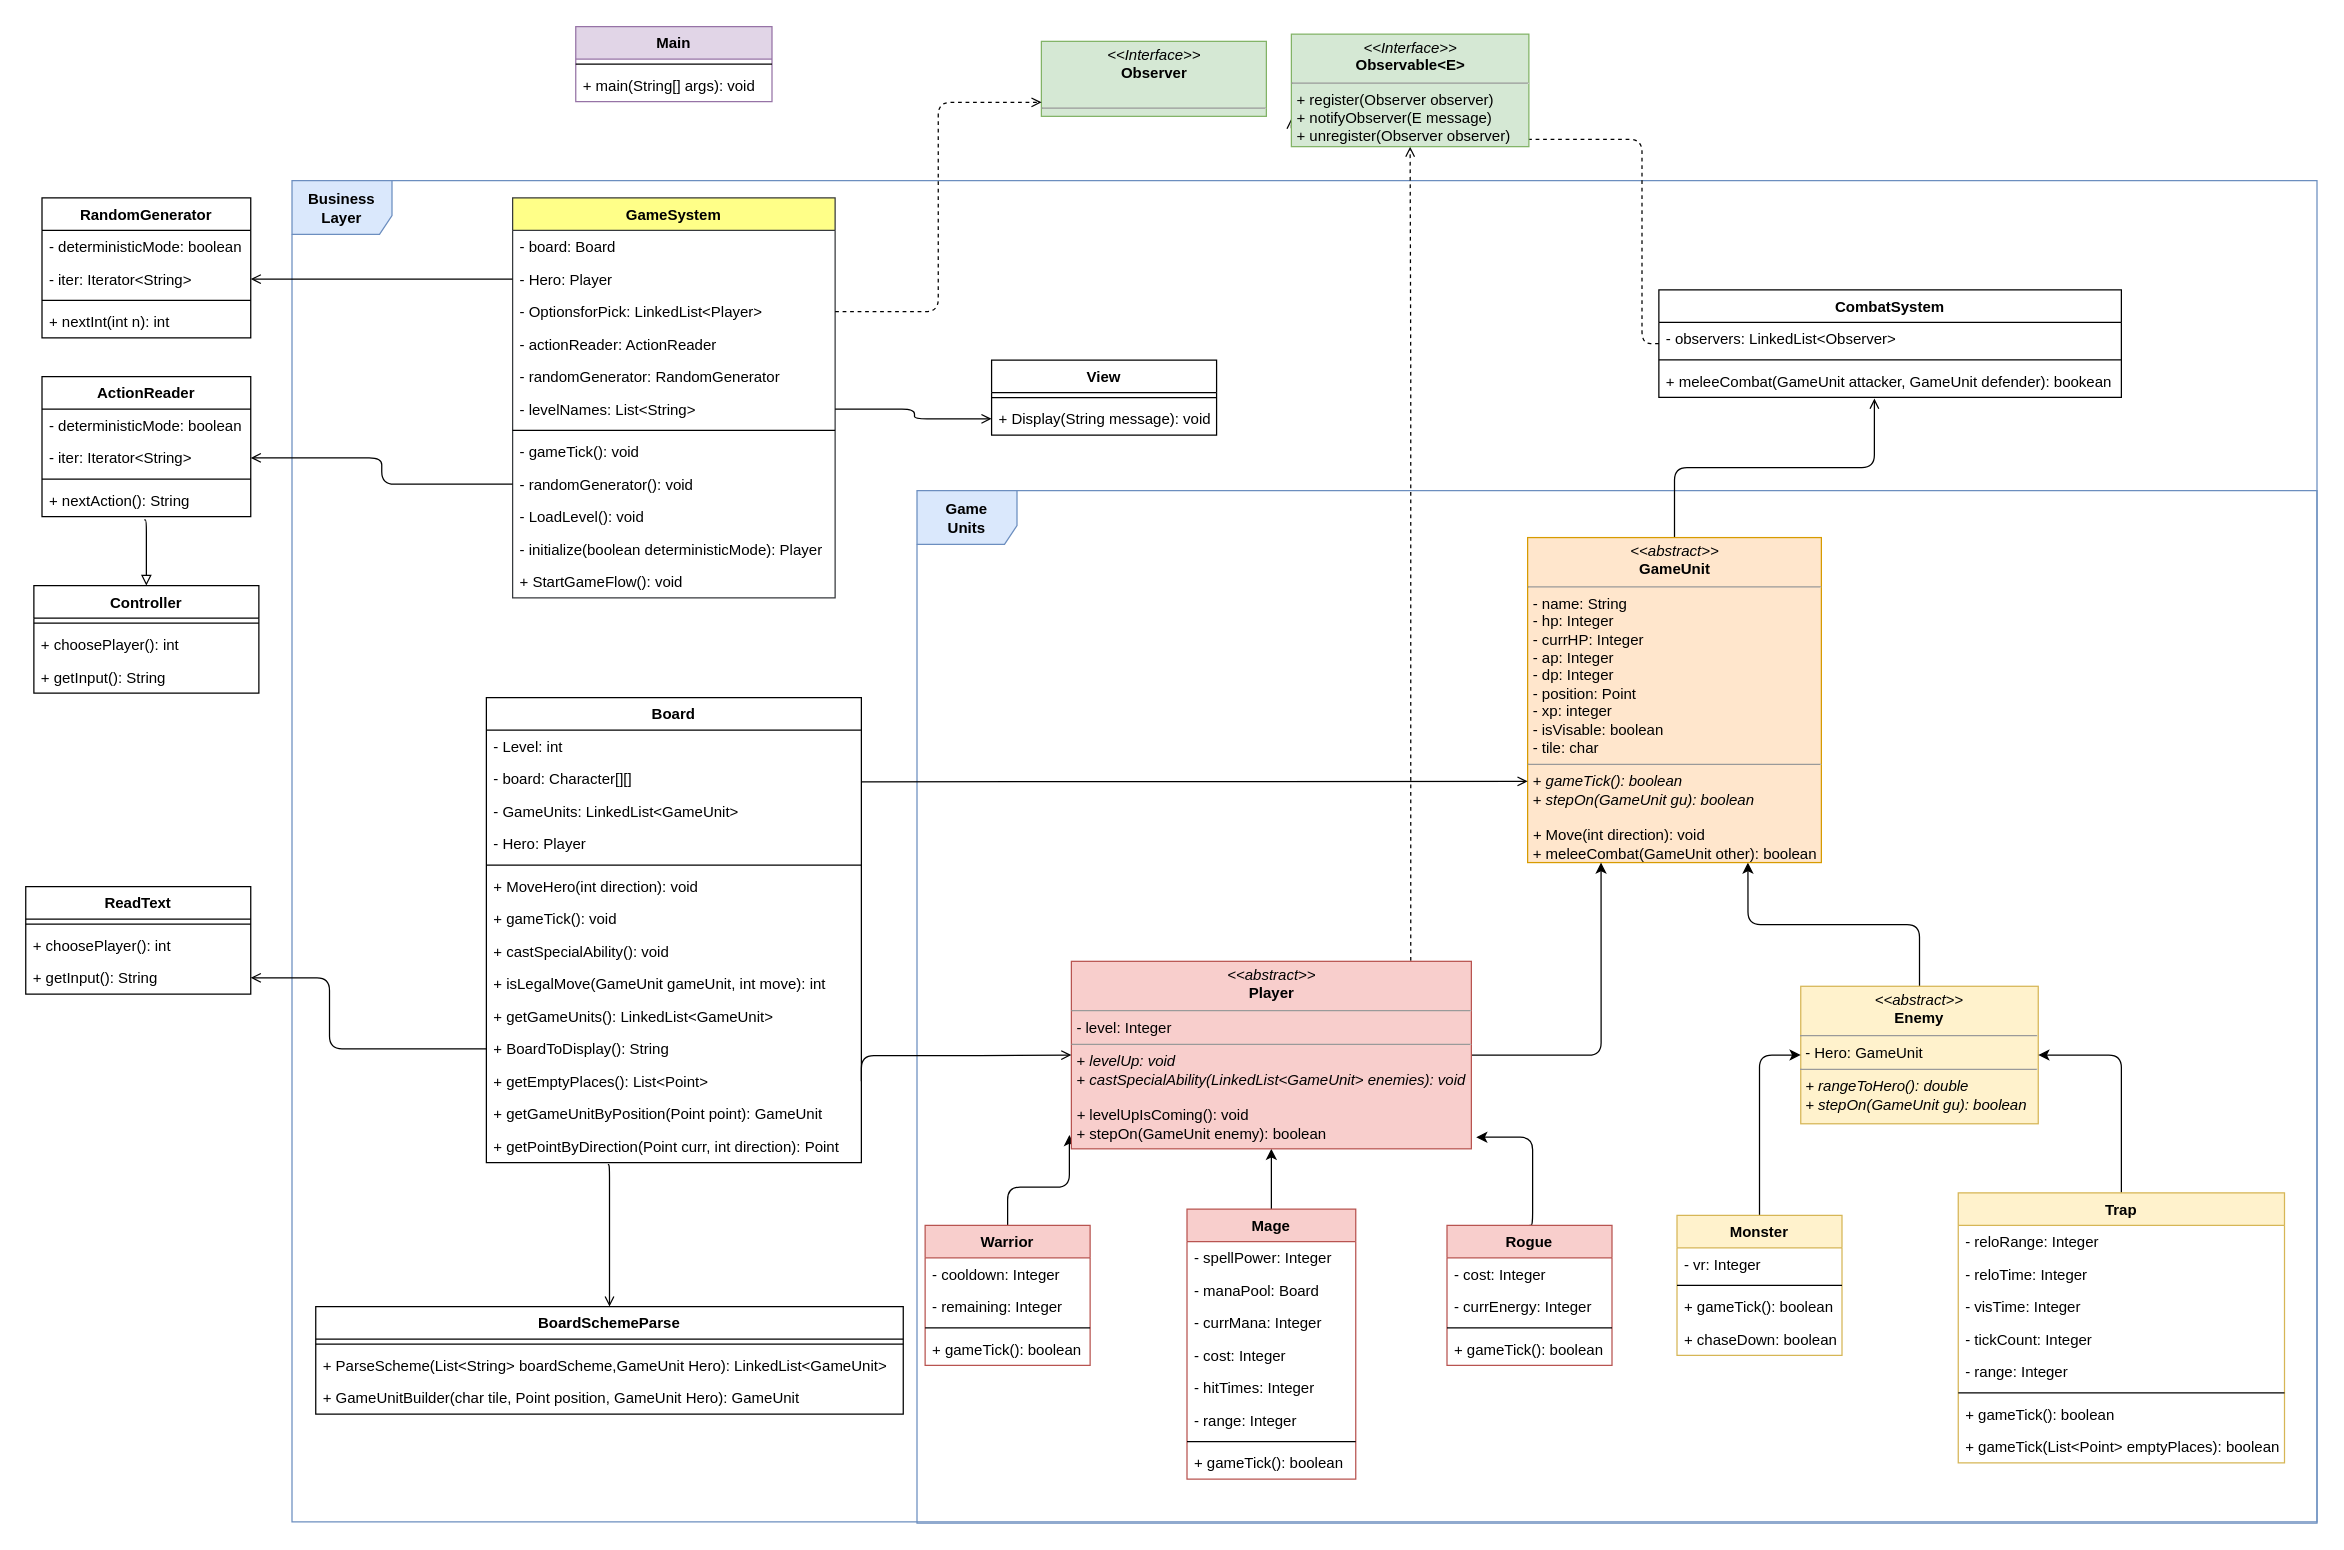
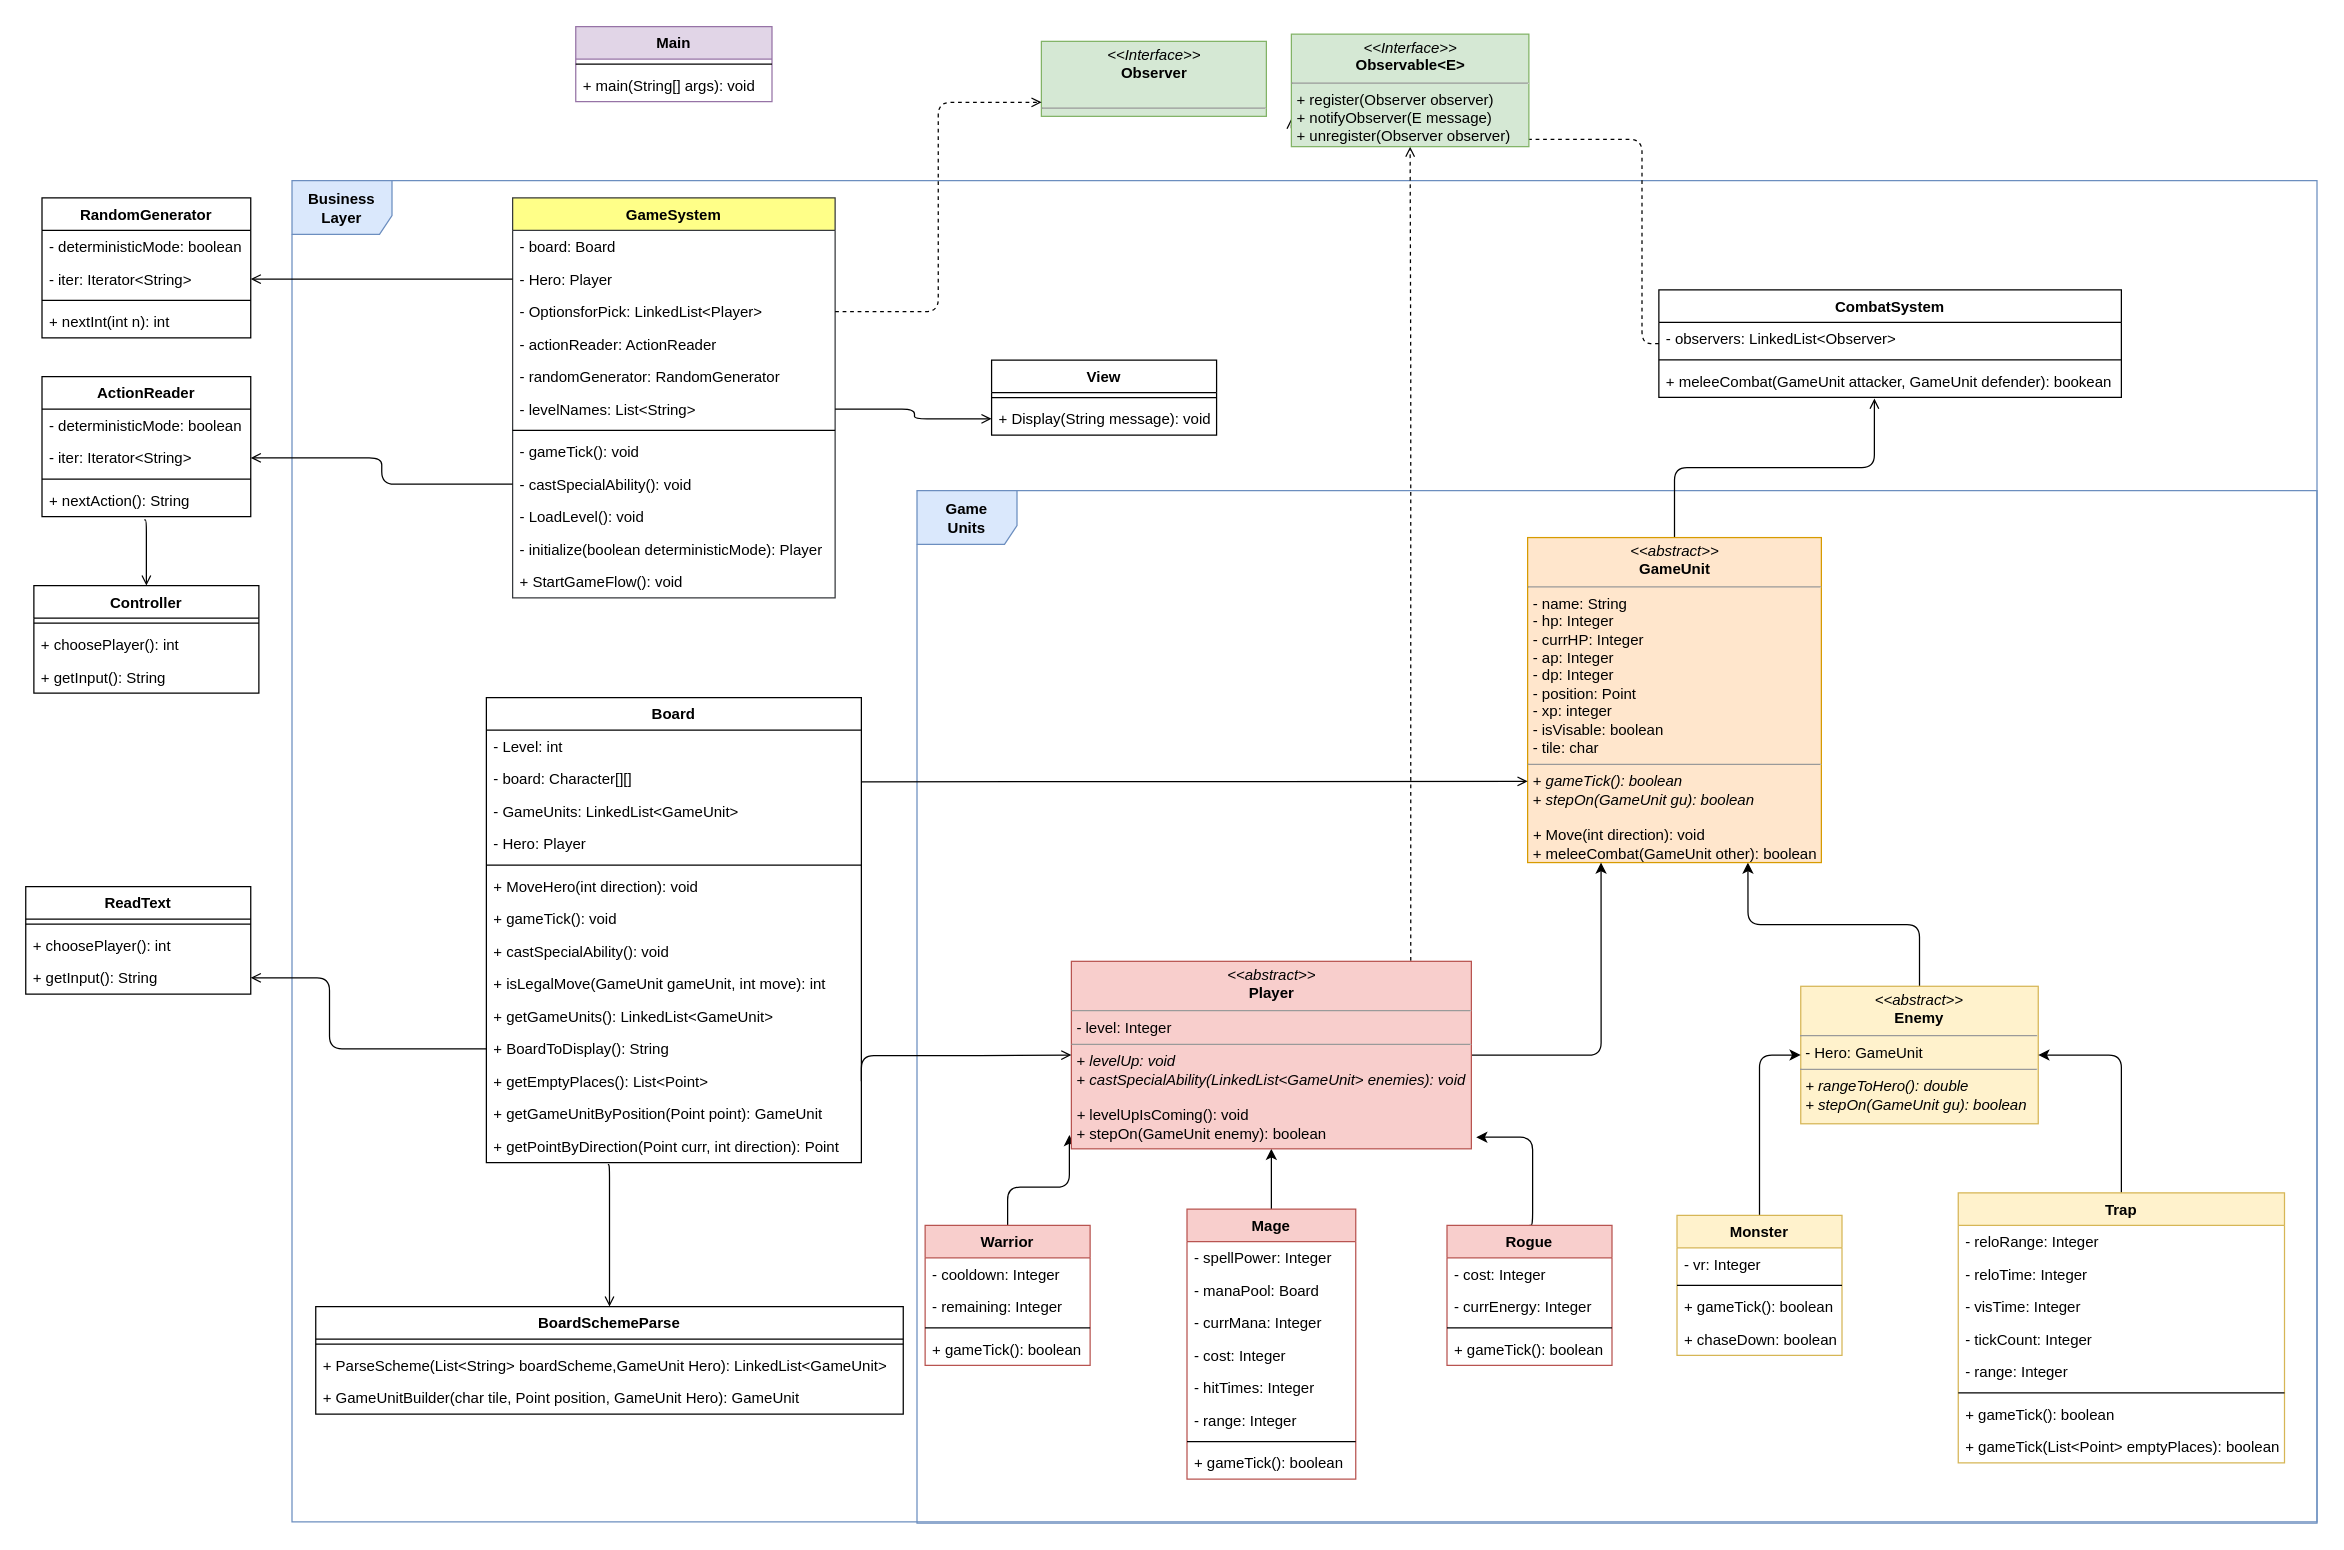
- <mxCell id="23" value="- randomGenerator(): void&#10;" style="text;strokeColor=none;fillColor=none;align=left;verticalAlign=top;spacingLeft=4;spacingRight=4;overflow=hidden;rotatable=0;points=[[0,0.5],[1,0.5]];portConstraint=eastwest;" parent="14" vertex="1"><mxGeometry y="216" width="258" height="26" as="geometry" /></mxCell>
+ <mxCell id="23" value="- castSpecialAbility(): void&#10;" style="text;strokeColor=none;fillColor=none;align=left;verticalAlign=top;spacingLeft=4;spacingRight=4;overflow=hidden;rotatable=0;points=[[0,0.5],[1,0.5]];portConstraint=eastwest;" parent="14" vertex="1"><mxGeometry y="216" width="258" height="26" as="geometry" /></mxCell>
- <mxCell id="118" style="edgeStyle=orthogonalEdgeStyle;rounded=1;orthogonalLoop=1;jettySize=auto;html=1;entryX=0.5;entryY=0;entryDx=0;entryDy=0;endArrow=block;endFill=0;exitX=0.49;exitY=1.097;exitDx=0;exitDy=0;exitPerimeter=0;" edge="1" parent="1" source="47" target="99"><mxGeometry relative="1" as="geometry"><Array as="points"><mxPoint x="116" y="415" /></Array></mxGeometry></mxCell>
+ <mxCell id="118" style="edgeStyle=orthogonalEdgeStyle;rounded=1;orthogonalLoop=1;jettySize=auto;html=1;entryX=0.5;entryY=0;entryDx=0;entryDy=0;endArrow=open;endFill=0;exitX=0.49;exitY=1.097;exitDx=0;exitDy=0;exitPerimeter=0;" edge="1" parent="1" source="47" target="99"><mxGeometry relative="1" as="geometry"><Array as="points"><mxPoint x="116" y="415" /></Array></mxGeometry></mxCell>
